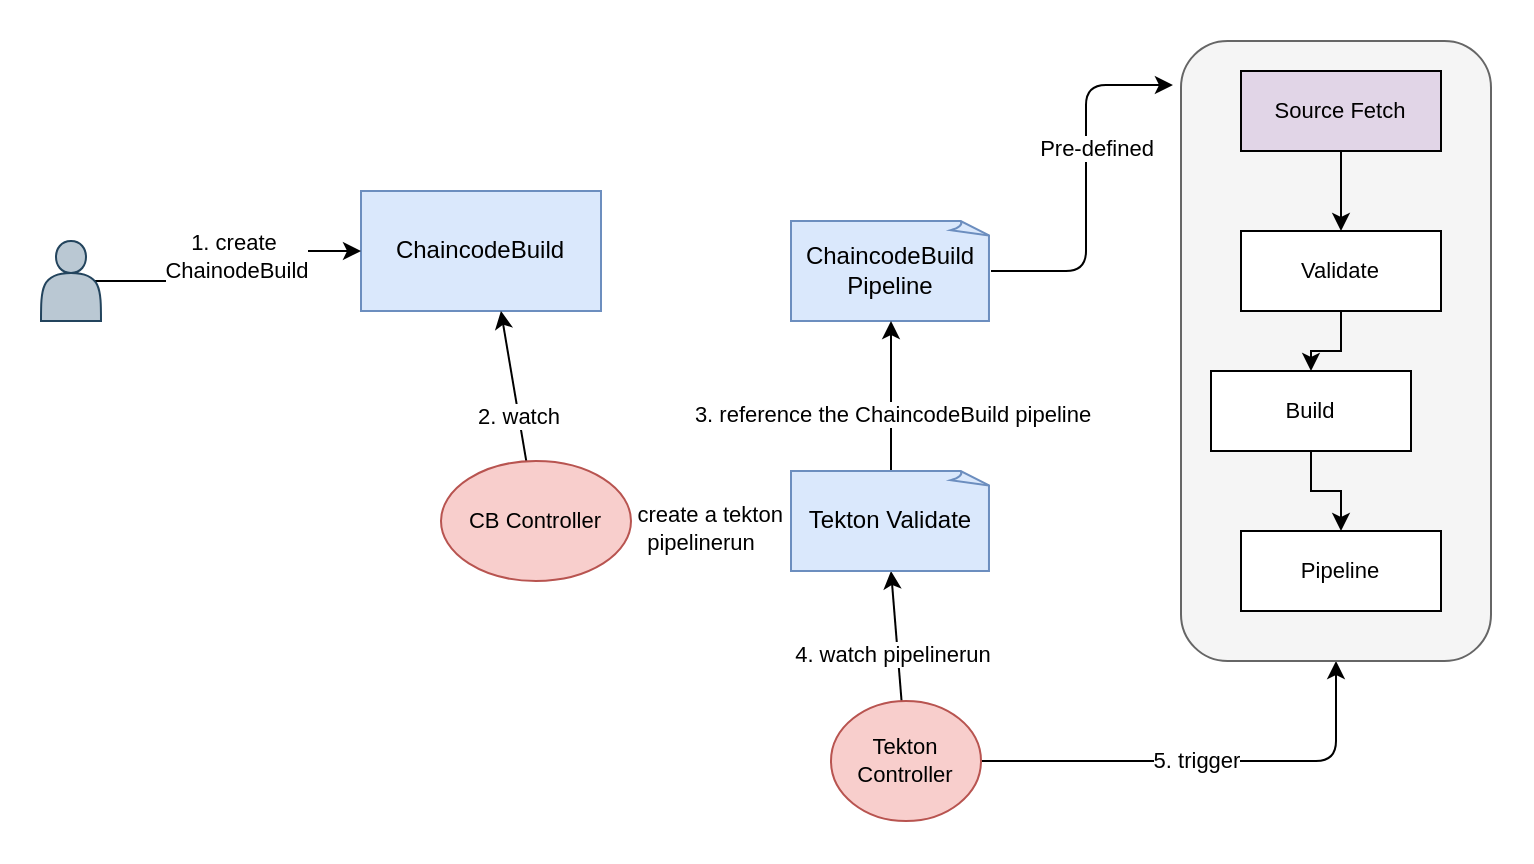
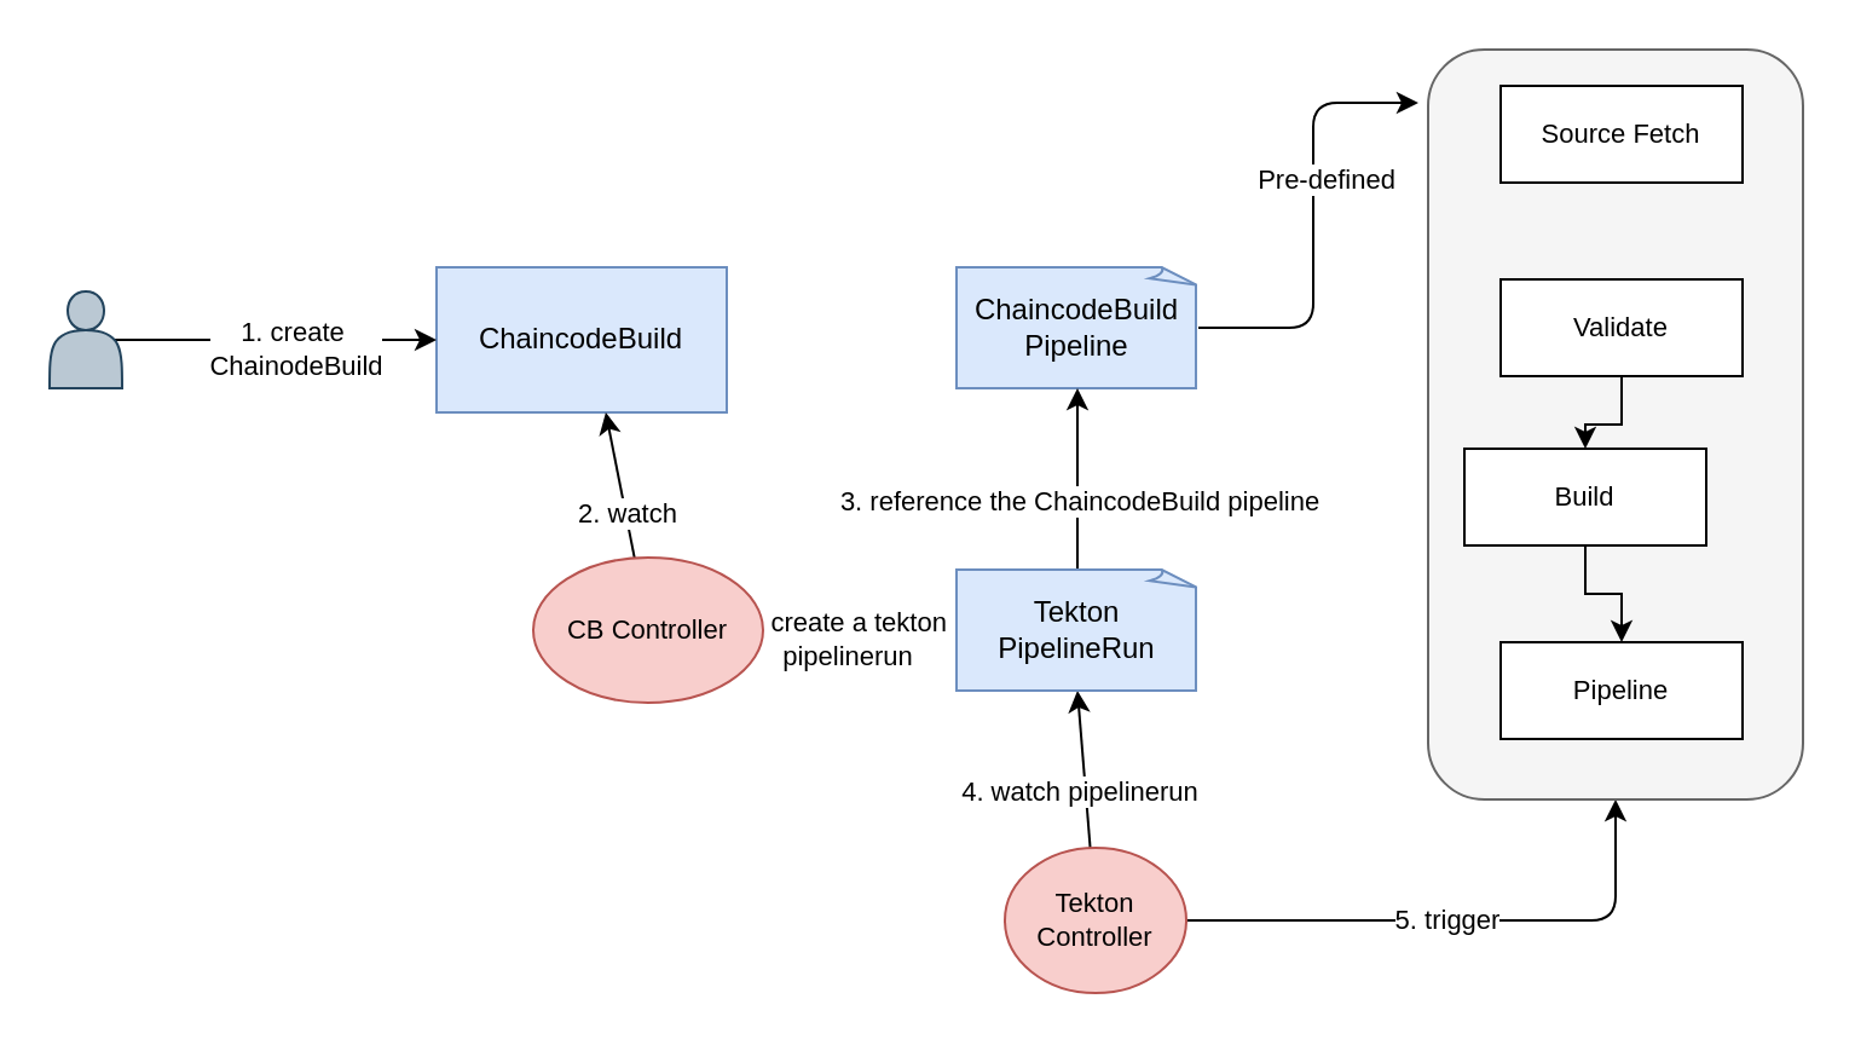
- <mxCell id="24" value="Source Fetch" style="rounded=0;whiteSpace=wrap;html=1;fontSize=11;fillColor=#e1d5e7;" vertex="1" parent="1"><mxGeometry x="620" y="35" width="100" height="40" as="geometry" /></mxCell>
+ <mxCell id="24" value="Source Fetch" style="rounded=0;whiteSpace=wrap;html=1;fontSize=11;" vertex="1" parent="1"><mxGeometry x="620" y="35" width="100" height="40" as="geometry" /></mxCell>
- <mxCell id="23" style="edgeStyle=orthogonalEdgeStyle;rounded=0;orthogonalLoop=1;jettySize=auto;html=1;fontSize=11;" edge="1" parent="1" source="24" target="26"><mxGeometry relative="1" as="geometry" /></mxCell>
- <mxCell id="4" value="ChaincodeBuild" style="rounded=0;whiteSpace=wrap;html=1;fillColor=#dae8fc;strokeColor=#6c8ebf;" parent="1" vertex="1"><mxGeometry x="180" y="95" width="120" height="60" as="geometry" /></mxCell>
+ <mxCell id="4" value="ChaincodeBuild" style="rounded=0;whiteSpace=wrap;html=1;fillColor=#dae8fc;strokeColor=#6c8ebf;" parent="1" vertex="1"><mxGeometry x="180" y="110" width="120" height="60" as="geometry" /></mxCell>
- <mxCell id="18" value="Tekton Validate" style="whiteSpace=wrap;html=1;shape=mxgraph.basic.document;fillColor=#dae8fc;strokeColor=#6c8ebf;" vertex="1" parent="1"><mxGeometry x="395" y="235" width="100" height="50" as="geometry" /></mxCell>
+ <mxCell id="18" value="Tekton PipelineRun" style="whiteSpace=wrap;html=1;shape=mxgraph.basic.document;fillColor=#dae8fc;strokeColor=#6c8ebf;" vertex="1" parent="1"><mxGeometry x="395" y="235" width="100" height="50" as="geometry" /></mxCell>
